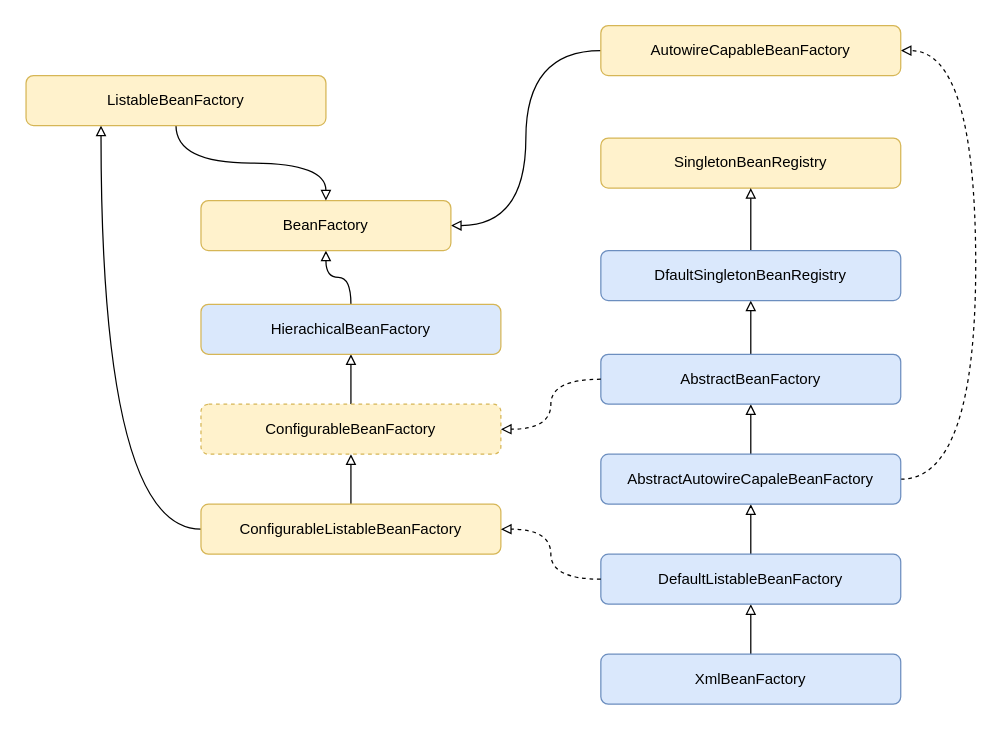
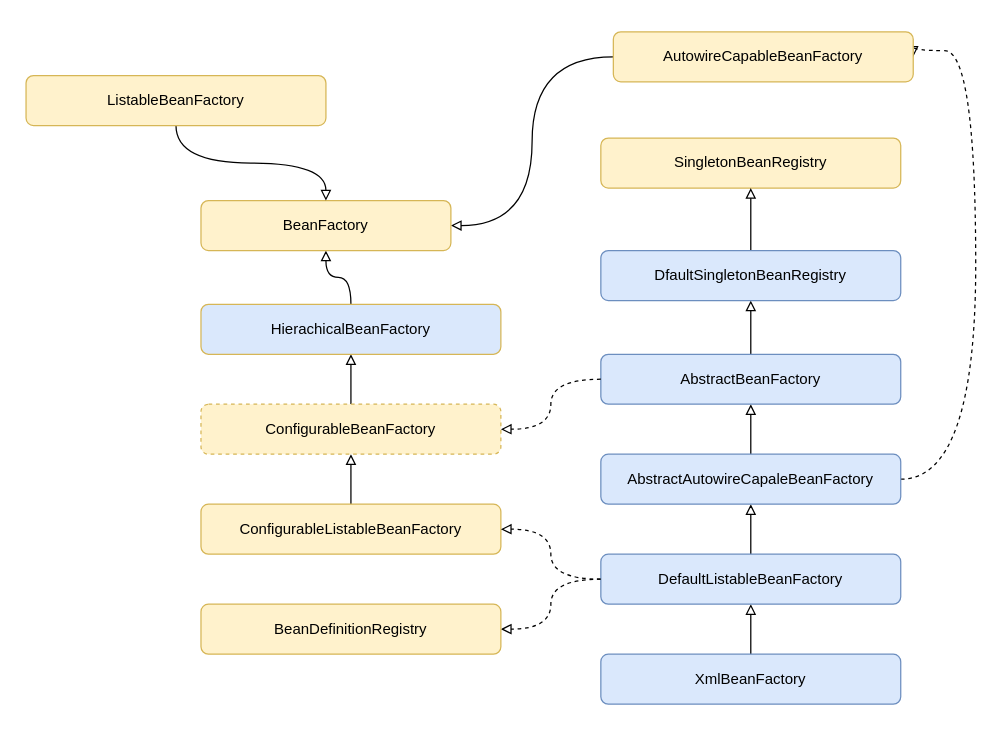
- <mxCell id="24" value="AutowireCapableBeanFactory" style="rounded=1;whiteSpace=wrap;html=1;fillColor=#fff2cc;strokeColor=#d6b656;" parent="1" vertex="1"><mxGeometry x="480" y="20" width="240" height="40" as="geometry" /></mxCell>
+ <mxCell id="24" value="AutowireCapableBeanFactory" style="rounded=1;whiteSpace=wrap;html=1;fillColor=#fff2cc;strokeColor=#d6b656;" parent="1" vertex="1"><mxGeometry x="490" y="25" width="240" height="40" as="geometry" /></mxCell>
- <mxCell id="17" style="edgeStyle=orthogonalEdgeStyle;curved=1;rounded=0;orthogonalLoop=1;jettySize=auto;html=1;exitX=0;exitY=0.5;exitDx=0;exitDy=0;endArrow=block;endFill=0;entryX=0.25;entryY=1;entryDx=0;entryDy=0;" parent="1" source="18" target="29" edge="1"><mxGeometry relative="1" as="geometry"><mxPoint x="30" y="260" as="targetPoint" /><Array as="points"><mxPoint x="80" y="423" /></Array></mxGeometry></mxCell>
+ <mxCell id="6" value="" style="edgeStyle=orthogonalEdgeStyle;rounded=0;orthogonalLoop=1;jettySize=auto;html=1;endArrow=block;endFill=0;entryX=1;entryY=0.5;entryDx=0;entryDy=0;curved=1;dashed=1;" parent="1" source="7" target="15" edge="1"><mxGeometry relative="1" as="geometry" /></mxCell>
+ <mxCell id="15" value="BeanDefinitionRegistry" style="rounded=1;whiteSpace=wrap;html=1;fillColor=#fff2cc;strokeColor=#d6b656;" parent="1" vertex="1"><mxGeometry x="160" y="483" width="240" height="40" as="geometry" /></mxCell>
